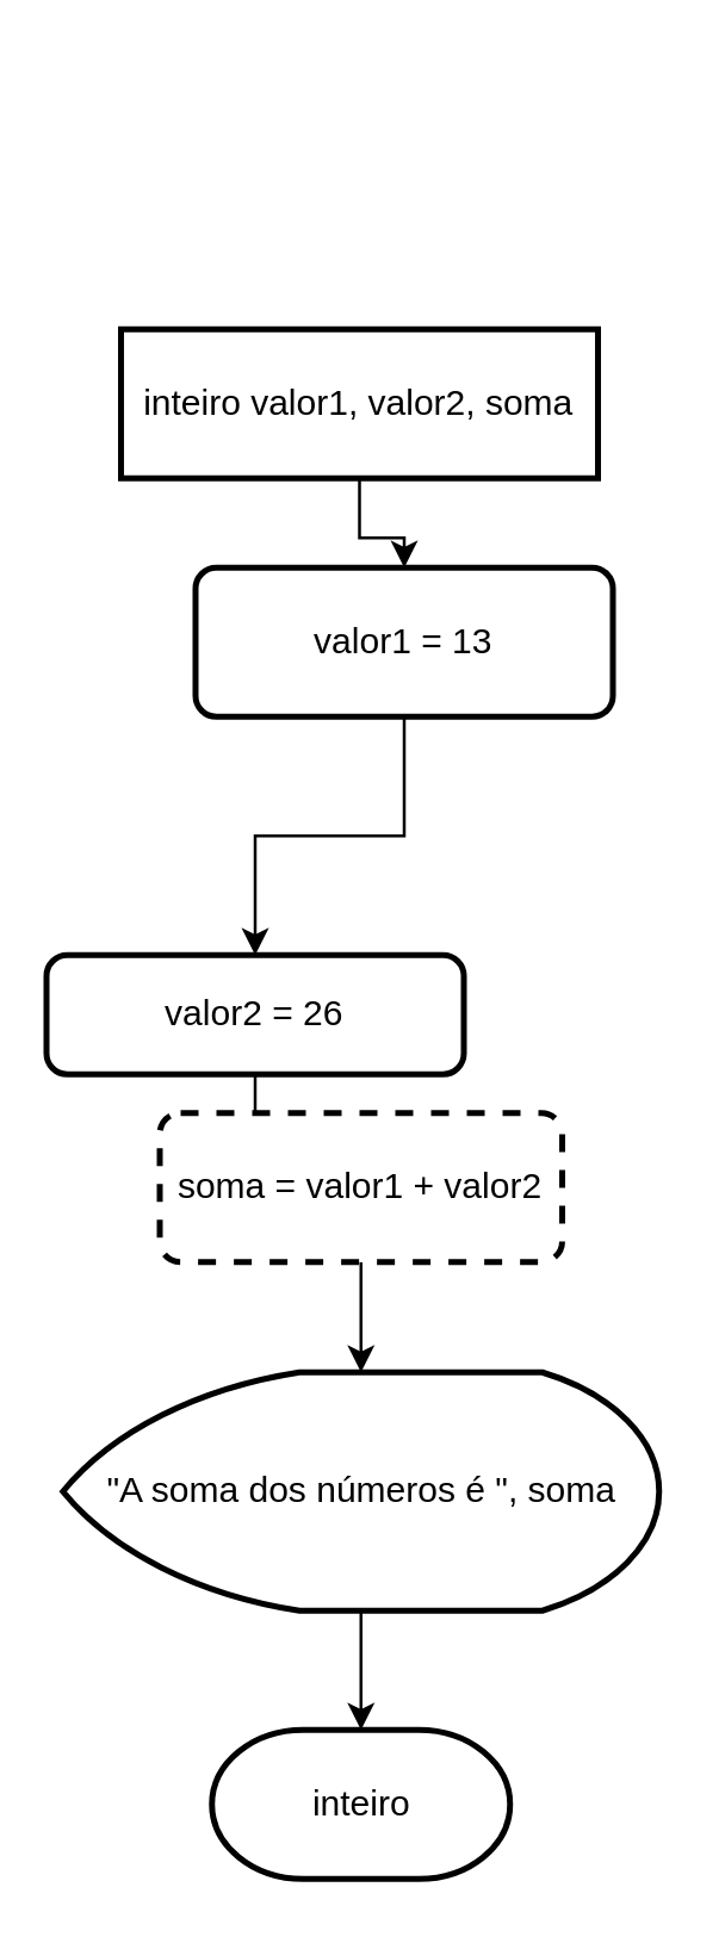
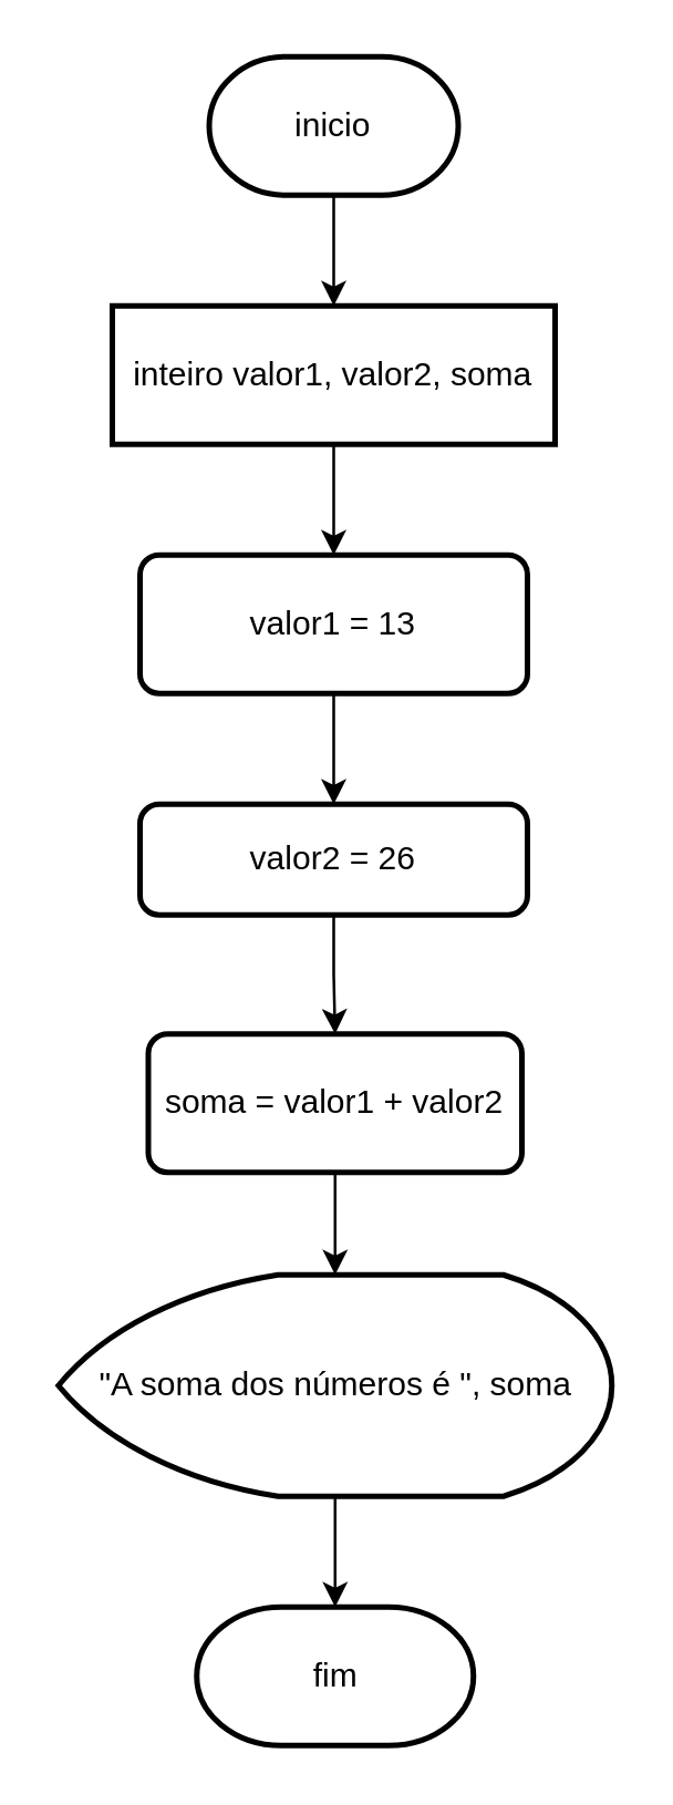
+ <mxCell id="3" value="inicio" style="strokeWidth=2;html=1;shape=mxgraph.flowchart.terminator;whiteSpace=wrap;" vertex="1" parent="1"><mxGeometry x="75" y="20" width="90" height="50" as="geometry" /></mxCell>
+ <mxCell id="2" value="" style="edgeStyle=orthogonalEdgeStyle;rounded=0;orthogonalLoop=1;jettySize=auto;html=1;" edge="1" parent="1" source="3" target="5"><mxGeometry relative="1" as="geometry" /></mxCell>
- <mxCell id="7" value="valor1 = 13" style="rounded=1;whiteSpace=wrap;html=1;absoluteArcSize=1;arcSize=14;strokeWidth=2;" vertex="1" parent="1"><mxGeometry x="65" y="190" width="140" height="50" as="geometry" /></mxCell>
+ <mxCell id="7" value="valor1 = 13" style="rounded=1;whiteSpace=wrap;html=1;absoluteArcSize=1;arcSize=14;strokeWidth=2;" vertex="1" parent="1"><mxGeometry x="50" y="200" width="140" height="50" as="geometry" /></mxCell>
- <mxCell id="9" value="valor2 = 26" style="rounded=1;whiteSpace=wrap;html=1;absoluteArcSize=1;arcSize=14;strokeWidth=2;" vertex="1" parent="1"><mxGeometry x="15" y="320" width="140" height="40" as="geometry" /></mxCell>
+ <mxCell id="9" value="valor2 = 26" style="rounded=1;whiteSpace=wrap;html=1;absoluteArcSize=1;arcSize=14;strokeWidth=2;" vertex="1" parent="1"><mxGeometry x="50" y="290" width="140" height="40" as="geometry" /></mxCell>
- <mxCell id="11" value="soma = valor1 + valor2" style="rounded=1;whiteSpace=wrap;html=1;absoluteArcSize=1;arcSize=14;strokeWidth=2;dashed=1;" vertex="1" parent="1"><mxGeometry x="53" y="373" width="135" height="50" as="geometry" /></mxCell>
+ <mxCell id="11" value="soma = valor1 + valor2" style="rounded=1;whiteSpace=wrap;html=1;absoluteArcSize=1;arcSize=14;strokeWidth=2;" vertex="1" parent="1"><mxGeometry x="53" y="373" width="135" height="50" as="geometry" /></mxCell>
- <mxCell id="14" value="inteiro" style="strokeWidth=2;html=1;shape=mxgraph.flowchart.terminator;whiteSpace=wrap;" vertex="1" parent="1"><mxGeometry x="70.5" y="580" width="100" height="50" as="geometry" /></mxCell>
+ <mxCell id="14" value="fim" style="strokeWidth=2;html=1;shape=mxgraph.flowchart.terminator;whiteSpace=wrap;" vertex="1" parent="1"><mxGeometry x="70.5" y="580" width="100" height="50" as="geometry" /></mxCell>
